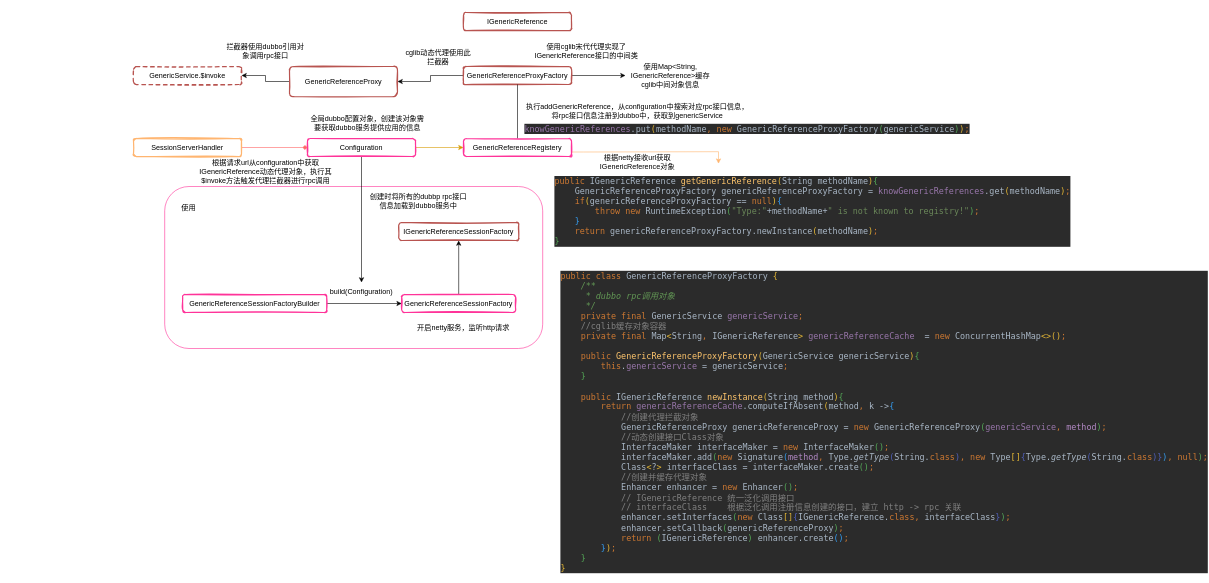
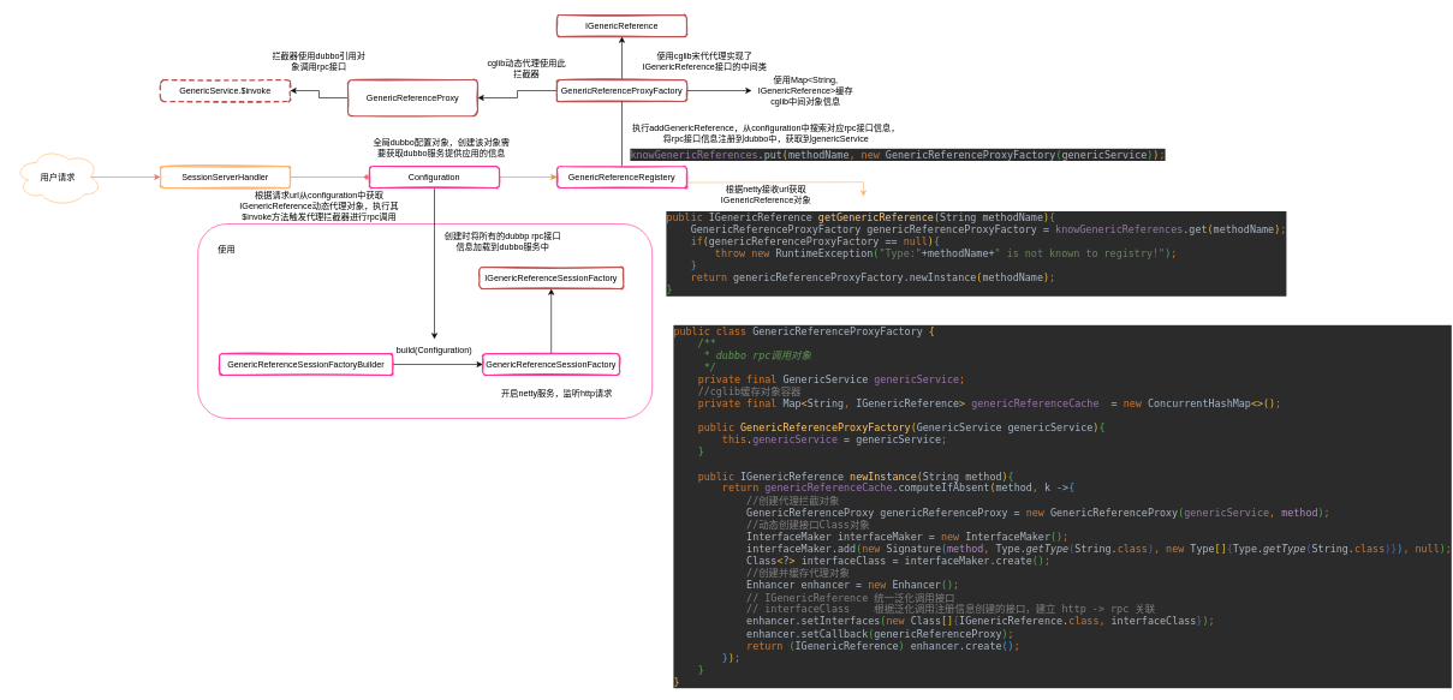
+ <mxCell id="6" style="edgeStyle=orthogonalEdgeStyle;rounded=0;orthogonalLoop=1;jettySize=auto;html=1;exitX=0.5;exitY=0;exitDx=0;exitDy=0;entryX=0.5;entryY=1;entryDx=0;entryDy=0;" parent="1" source="9" target="3" edge="1"><mxGeometry relative="1" as="geometry" /></mxCell>
+ <mxCell id="32" value="用户请求" style="ellipse;shape=cloud;whiteSpace=wrap;html=1;strokeColor=#FFB570;" parent="1" vertex="1"><mxGeometry x="20" y="205" width="120" height="80" as="geometry" /></mxCell>
+ <mxCell id="31" style="edgeStyle=orthogonalEdgeStyle;rounded=0;orthogonalLoop=1;jettySize=auto;html=1;exitX=0.875;exitY=0.5;exitDx=0;exitDy=0;exitPerimeter=0;entryX=0;entryY=0.5;entryDx=0;entryDy=0;strokeColor=#FF6666;" parent="1" source="32" target="34" edge="1"><mxGeometry relative="1" as="geometry" /></mxCell>
